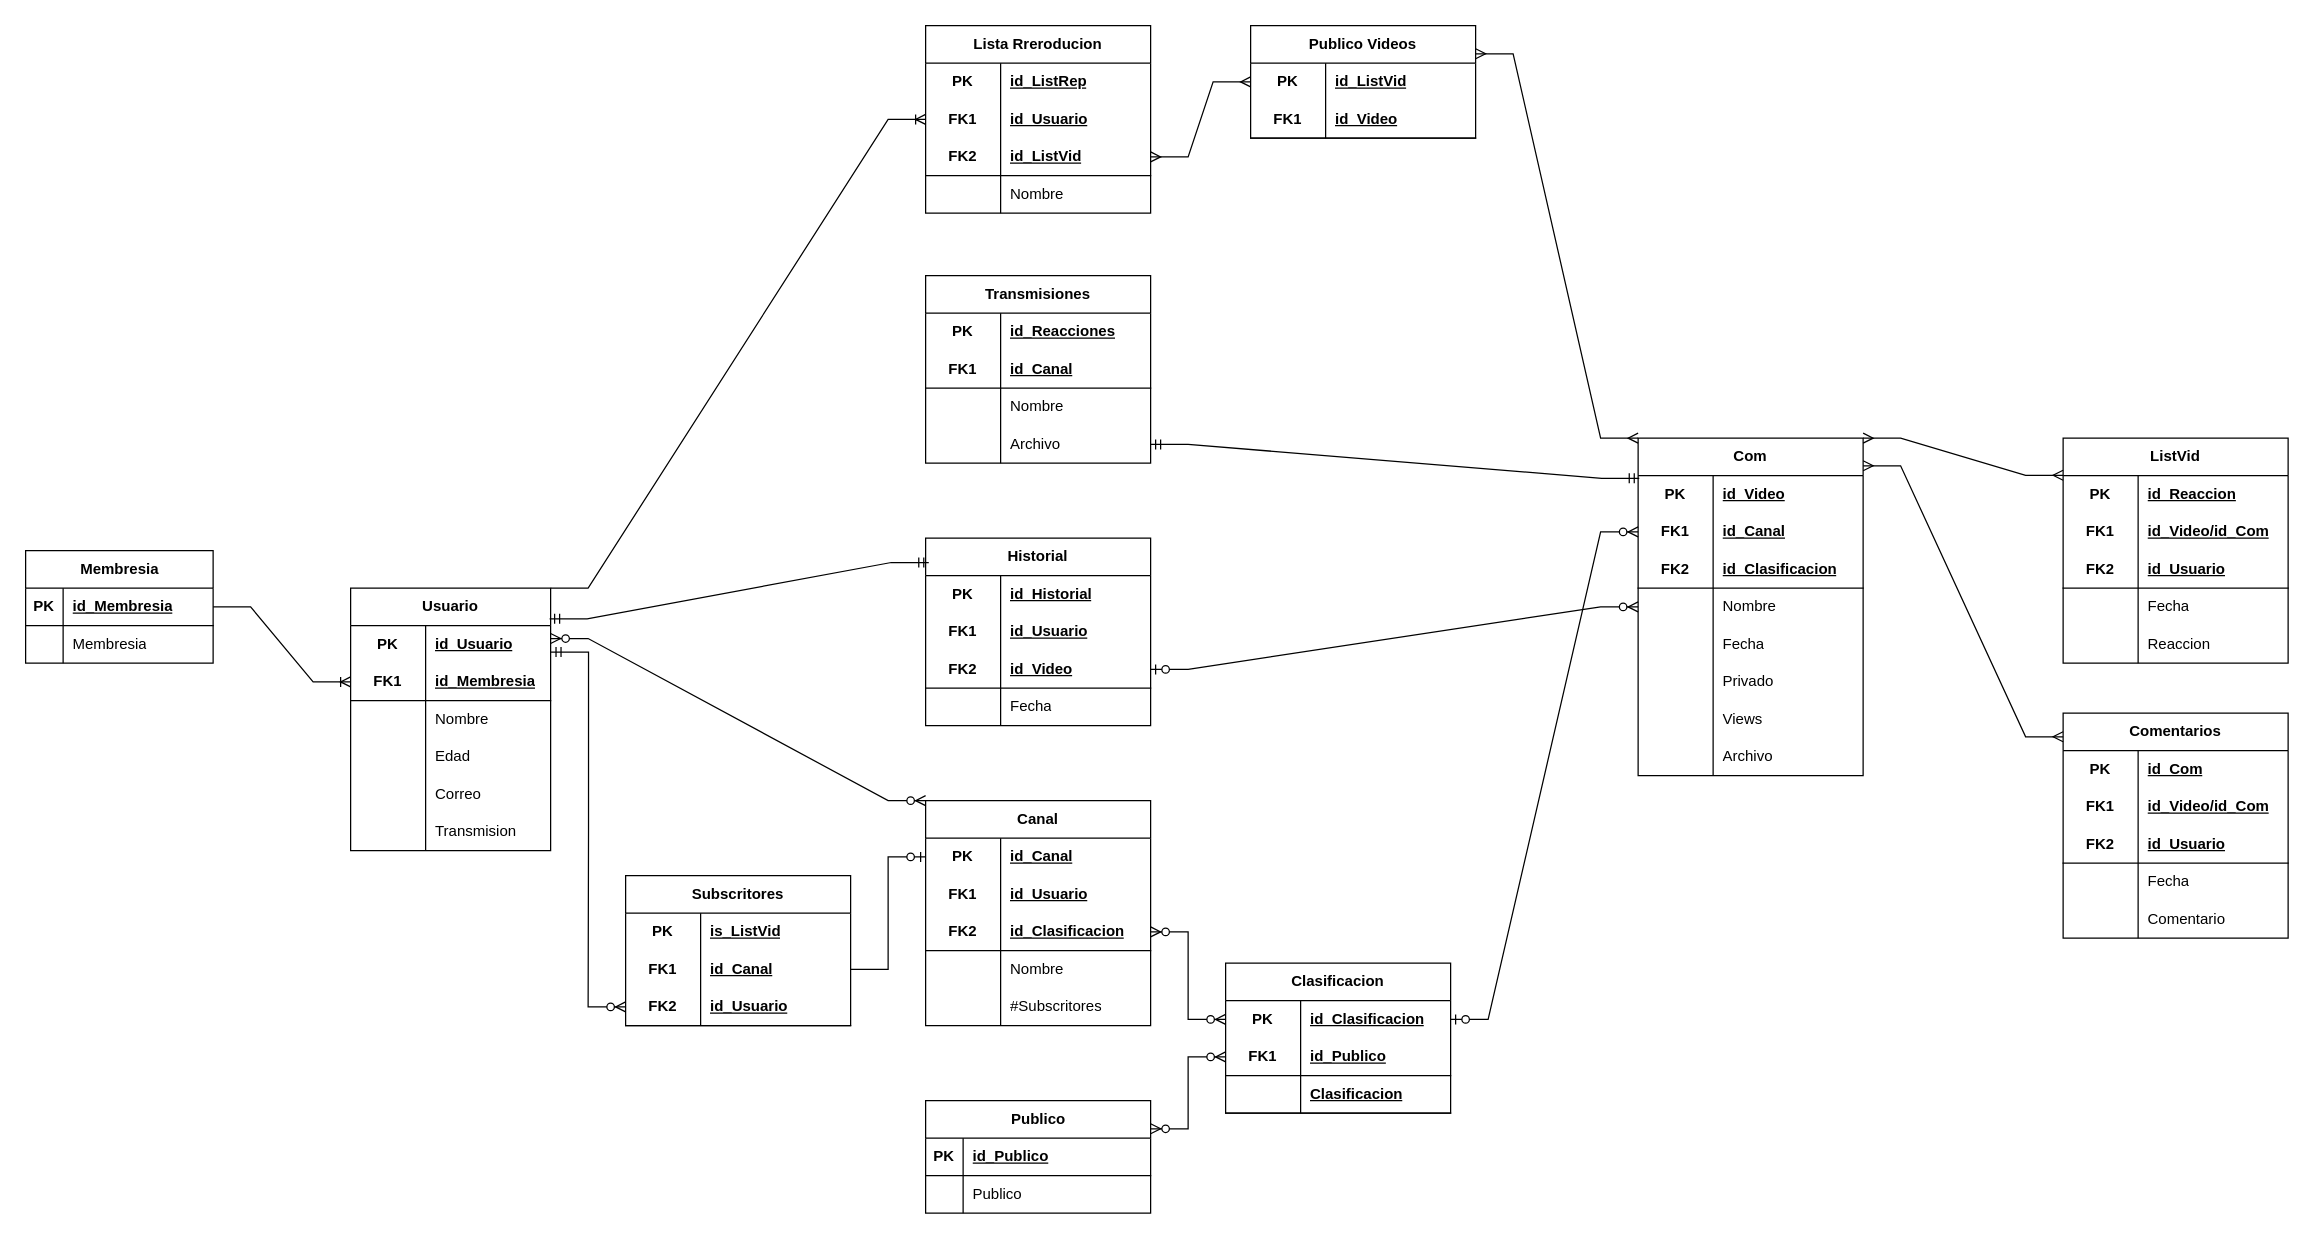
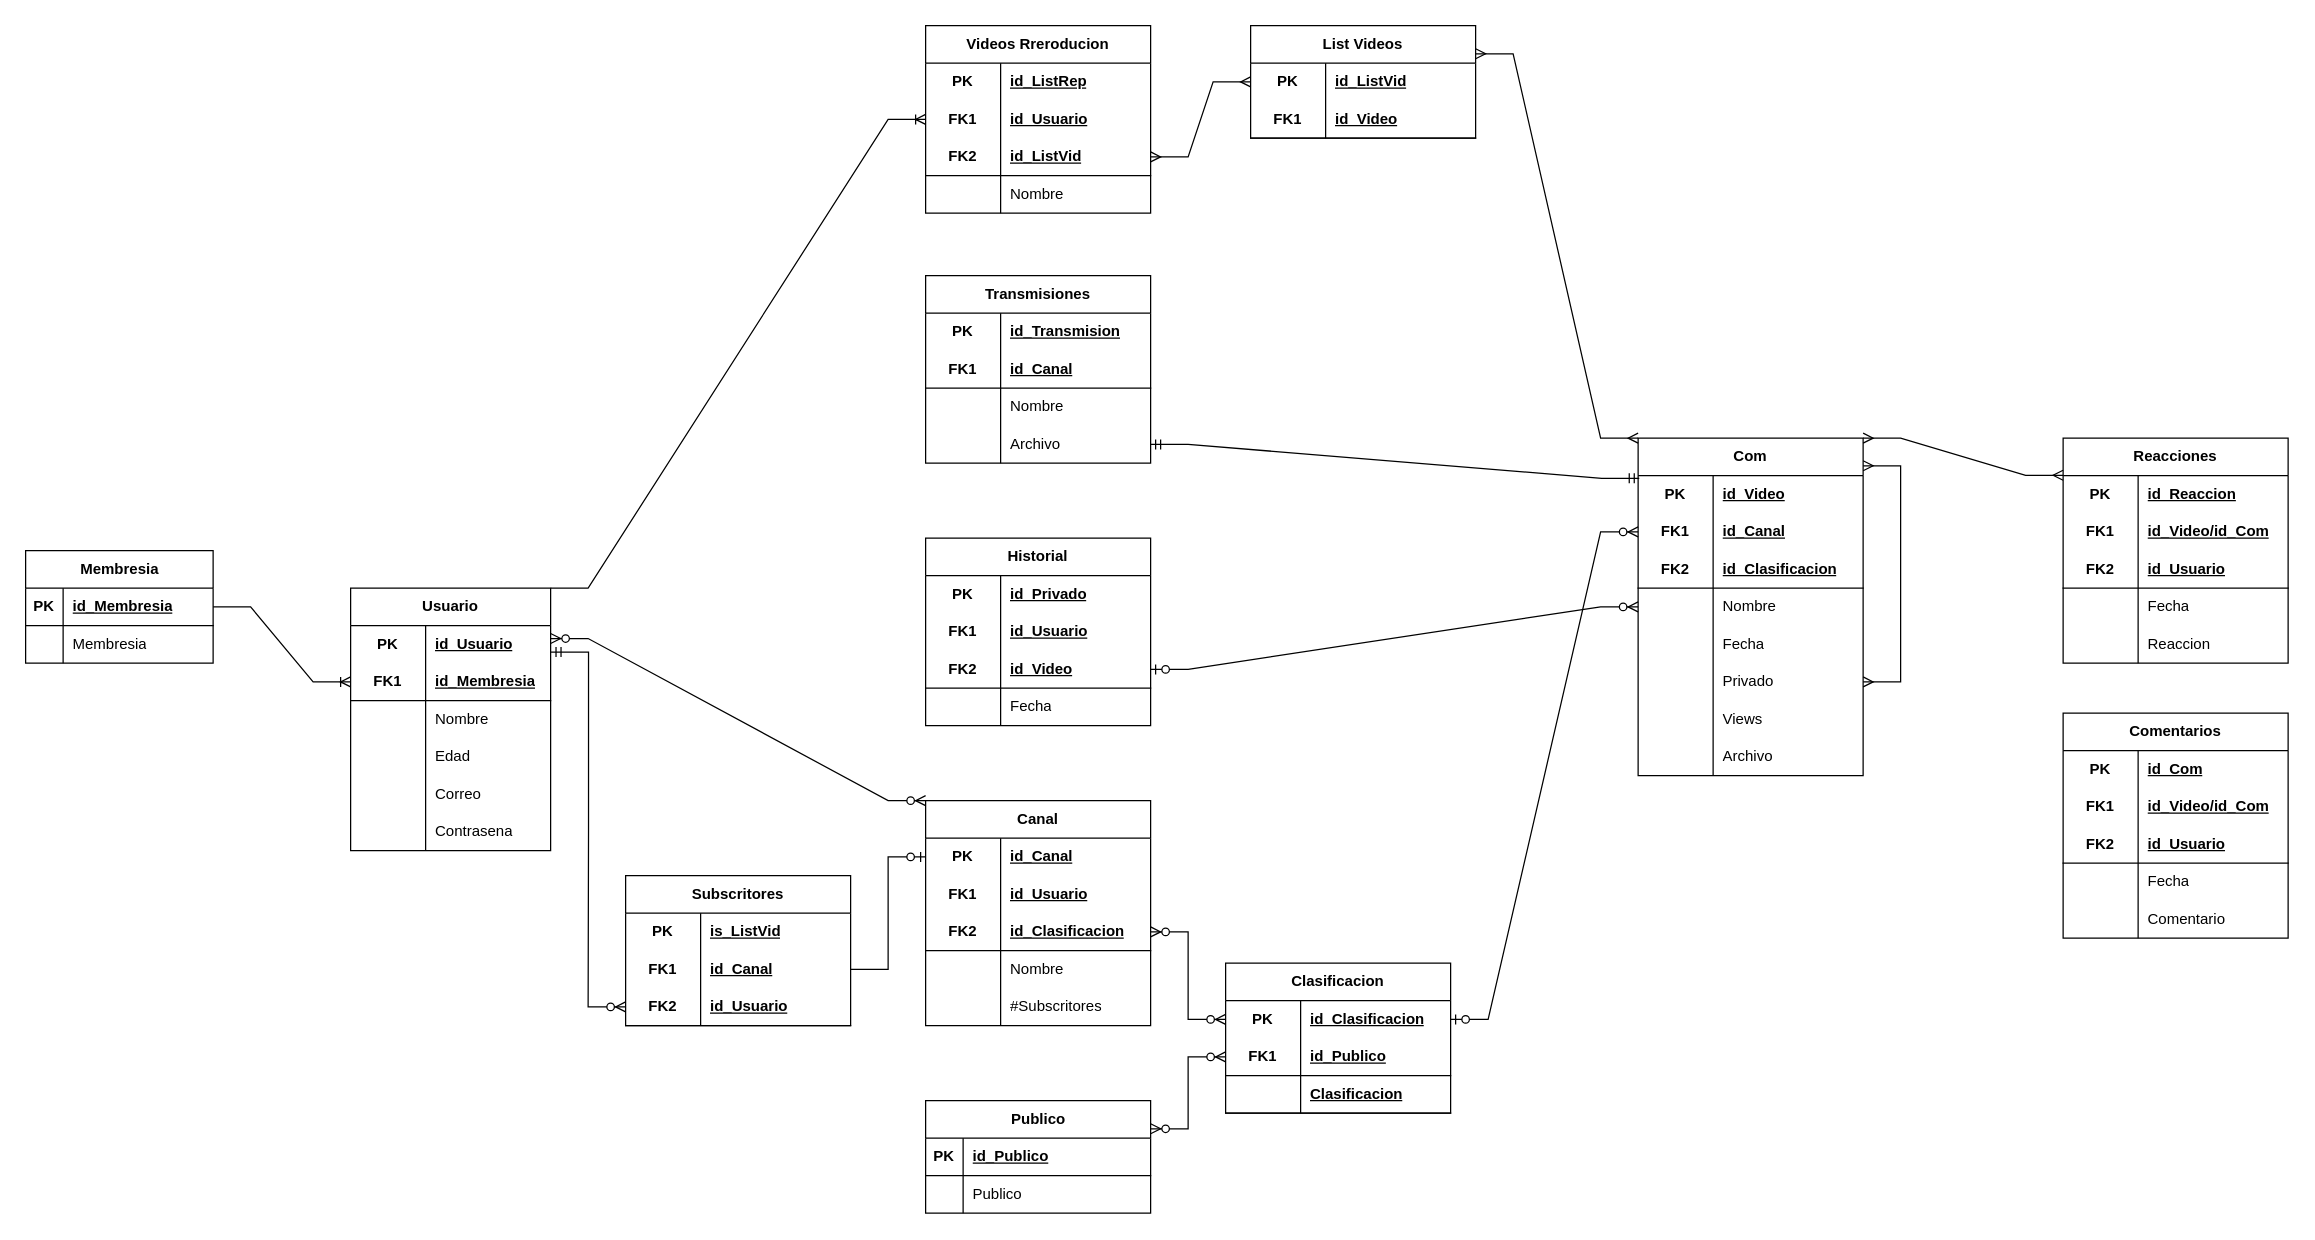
- <mxCell id="104" value="Lista Rreroducion" style="shape=table;startSize=30;container=1;collapsible=1;childLayout=tableLayout;fixedRows=1;rowLines=0;fontStyle=1;align=center;resizeLast=1;html=1;whiteSpace=wrap;" vertex="1" parent="1"><mxGeometry x="740" y="20" width="180" height="150" as="geometry" /></mxCell>
+ <mxCell id="104" value="Videos Rreroducion" style="shape=table;startSize=30;container=1;collapsible=1;childLayout=tableLayout;fixedRows=1;rowLines=0;fontStyle=1;align=center;resizeLast=1;html=1;whiteSpace=wrap;" vertex="1" parent="1"><mxGeometry x="740" y="20" width="180" height="150" as="geometry" /></mxCell>
- <mxCell id="118" value="Publico Videos" style="shape=table;startSize=30;container=1;collapsible=1;childLayout=tableLayout;fixedRows=1;rowLines=0;fontStyle=1;align=center;resizeLast=1;html=1;whiteSpace=wrap;" vertex="1" parent="1"><mxGeometry x="1000" y="20" width="180" height="90" as="geometry" /></mxCell>
+ <mxCell id="118" value="List Videos" style="shape=table;startSize=30;container=1;collapsible=1;childLayout=tableLayout;fixedRows=1;rowLines=0;fontStyle=1;align=center;resizeLast=1;html=1;whiteSpace=wrap;" vertex="1" parent="1"><mxGeometry x="1000" y="20" width="180" height="90" as="geometry" /></mxCell>
- <mxCell id="94" value="id_Reacciones" style="shape=partialRectangle;connectable=0;fillColor=none;top=0;left=0;bottom=0;right=0;align=left;spacingLeft=6;fontStyle=5;overflow=hidden;html=1;whiteSpace=wrap;" vertex="1" parent="92"><mxGeometry x="60" width="120" height="30" as="geometry"><mxRectangle width="120" height="30" as="alternateBounds" /></mxGeometry></mxCell>
+ <mxCell id="94" value="id_Transmision" style="shape=partialRectangle;connectable=0;fillColor=none;top=0;left=0;bottom=0;right=0;align=left;spacingLeft=6;fontStyle=5;overflow=hidden;html=1;whiteSpace=wrap;" vertex="1" parent="92"><mxGeometry x="60" width="120" height="30" as="geometry"><mxRectangle width="120" height="30" as="alternateBounds" /></mxGeometry></mxCell>
- <mxCell id="155" value="ListVid" style="shape=table;startSize=30;container=1;collapsible=1;childLayout=tableLayout;fixedRows=1;rowLines=0;fontStyle=1;align=center;resizeLast=1;html=1;whiteSpace=wrap;" vertex="1" parent="1"><mxGeometry x="1650" y="350" width="180" height="180" as="geometry" /></mxCell>
+ <mxCell id="155" value="Reacciones" style="shape=table;startSize=30;container=1;collapsible=1;childLayout=tableLayout;fixedRows=1;rowLines=0;fontStyle=1;align=center;resizeLast=1;html=1;whiteSpace=wrap;" vertex="1" parent="1"><mxGeometry x="1650" y="350" width="180" height="180" as="geometry" /></mxCell>
- <mxCell id="90" value="" style="edgeStyle=entityRelationEdgeStyle;fontSize=12;html=1;endArrow=ERmandOne;startArrow=ERmandOne;rounded=0;entryX=0.014;entryY=0.13;entryDx=0;entryDy=0;entryPerimeter=0;exitX=0.995;exitY=0.117;exitDx=0;exitDy=0;exitPerimeter=0;" edge="1" parent="1" source="9" target="77"><mxGeometry width="100" height="100" relative="1" as="geometry"><mxPoint x="540" y="480" as="sourcePoint" /><mxPoint x="640" y="380" as="targetPoint" /></mxGeometry></mxCell>
- <mxCell id="80" value="id_Historial" style="shape=partialRectangle;connectable=0;fillColor=none;top=0;left=0;bottom=0;right=0;align=left;spacingLeft=6;fontStyle=5;overflow=hidden;html=1;whiteSpace=wrap;" vertex="1" parent="78"><mxGeometry x="60" width="120" height="30" as="geometry"><mxRectangle width="120" height="30" as="alternateBounds" /></mxGeometry></mxCell>
+ <mxCell id="80" value="id_Privado" style="shape=partialRectangle;connectable=0;fillColor=none;top=0;left=0;bottom=0;right=0;align=left;spacingLeft=6;fontStyle=5;overflow=hidden;html=1;whiteSpace=wrap;" vertex="1" parent="78"><mxGeometry x="60" width="120" height="30" as="geometry"><mxRectangle width="120" height="30" as="alternateBounds" /></mxGeometry></mxCell>
- <mxCell id="188" value="" style="edgeStyle=entityRelationEdgeStyle;fontSize=12;html=1;endArrow=ERmany;startArrow=ERmany;rounded=0;entryX=0;entryY=0.105;entryDx=0;entryDy=0;entryPerimeter=0;exitX=1;exitY=0.082;exitDx=0;exitDy=0;exitPerimeter=0;" edge="1" parent="1" source="126" target="171"><mxGeometry width="100" height="100" relative="1" as="geometry"><mxPoint x="1520" y="690" as="sourcePoint" /><mxPoint x="1620" y="590" as="targetPoint" /></mxGeometry></mxCell>
+ <mxCell id="188" value="" style="edgeStyle=entityRelationEdgeStyle;fontSize=12;html=1;endArrow=ERmany;startArrow=ERmany;rounded=0;exitX=1;exitY=0.082;exitDx=0;exitDy=0;exitPerimeter=0;" edge="1" parent="1" source="126" target="144"><mxGeometry width="100" height="100" relative="1" as="geometry"><mxPoint x="1520" y="690" as="sourcePoint" /><mxPoint x="1620" y="590" as="targetPoint" /></mxGeometry></mxCell>
- <mxCell id="27" value="Transmision" style="shape=partialRectangle;connectable=0;fillColor=none;top=0;left=0;bottom=0;right=0;align=left;spacingLeft=6;overflow=hidden;html=1;whiteSpace=wrap;" vertex="1" parent="25"><mxGeometry x="60" width="100" height="30" as="geometry"><mxRectangle width="100" height="30" as="alternateBounds" /></mxGeometry></mxCell>
+ <mxCell id="27" value="Contrasena" style="shape=partialRectangle;connectable=0;fillColor=none;top=0;left=0;bottom=0;right=0;align=left;spacingLeft=6;overflow=hidden;html=1;whiteSpace=wrap;" vertex="1" parent="25"><mxGeometry x="60" width="100" height="30" as="geometry"><mxRectangle width="100" height="30" as="alternateBounds" /></mxGeometry></mxCell>
